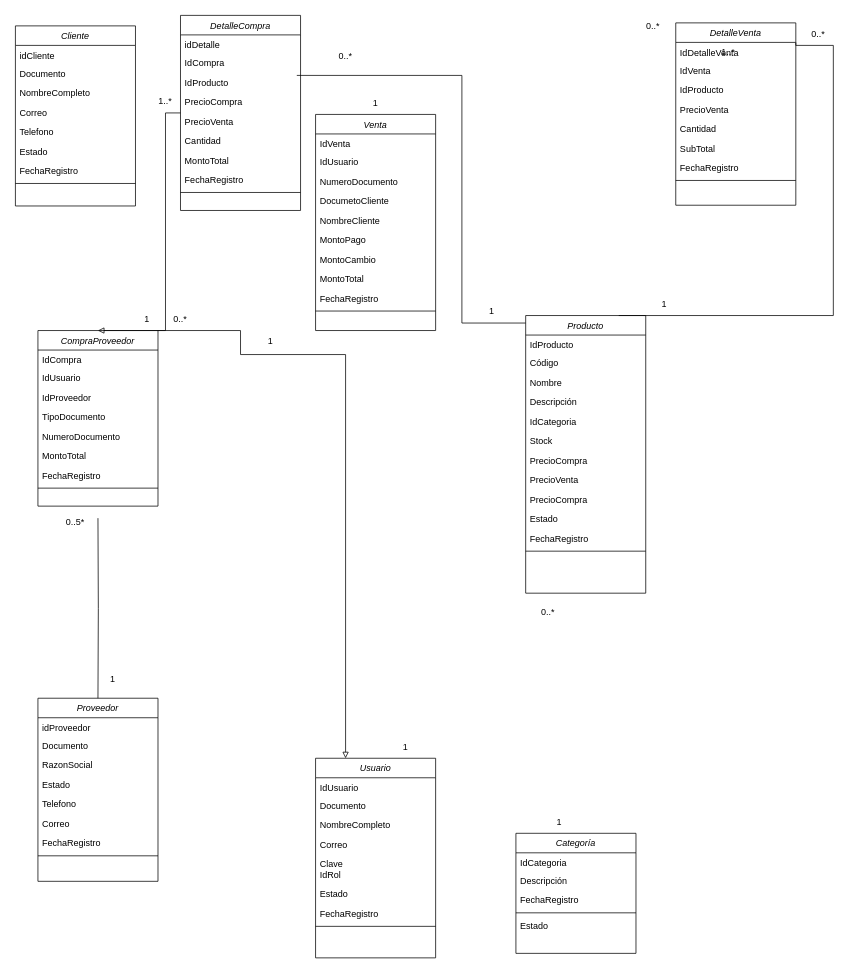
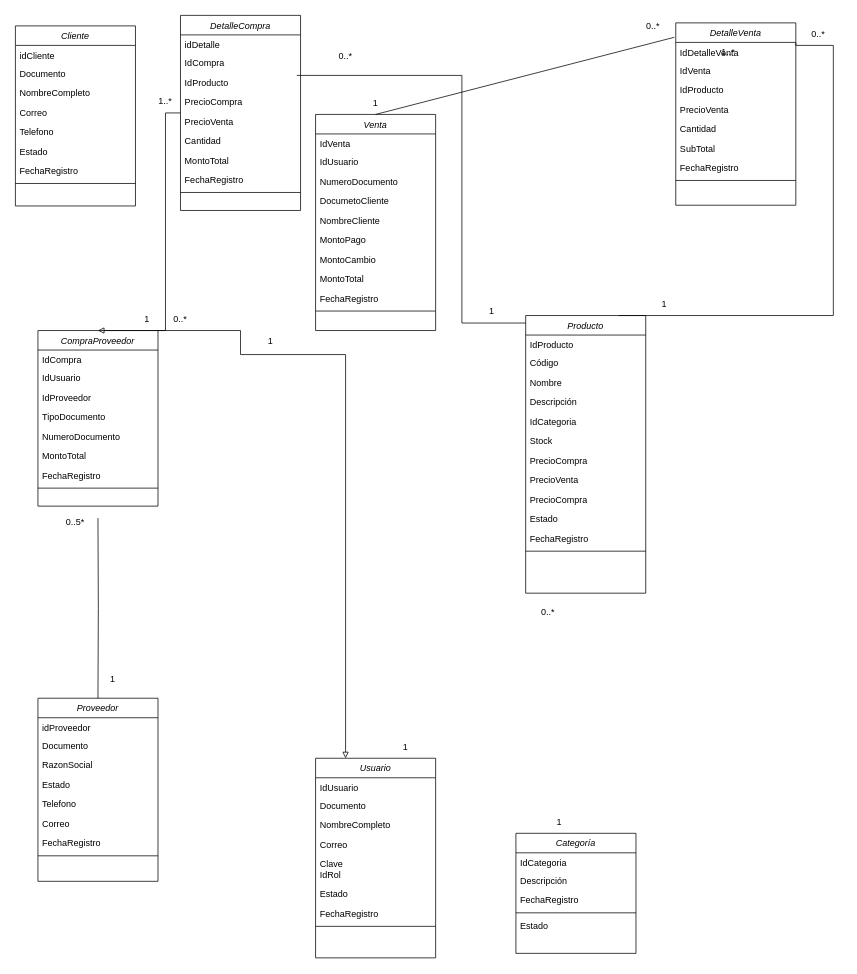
+ <mxCell id="109" value="" style="endArrow=none;html=1;rounded=0;exitX=0.5;exitY=0;exitDx=0;exitDy=0;entryX=-0.012;entryY=0.079;entryDx=0;entryDy=0;entryPerimeter=0;" edge="1" parent="1" source="72" target="84"><mxGeometry width="50" height="50" relative="1" as="geometry"><mxPoint x="500" y="150" as="sourcePoint" /><mxPoint x="550" y="100" as="targetPoint" /></mxGeometry></mxCell>
